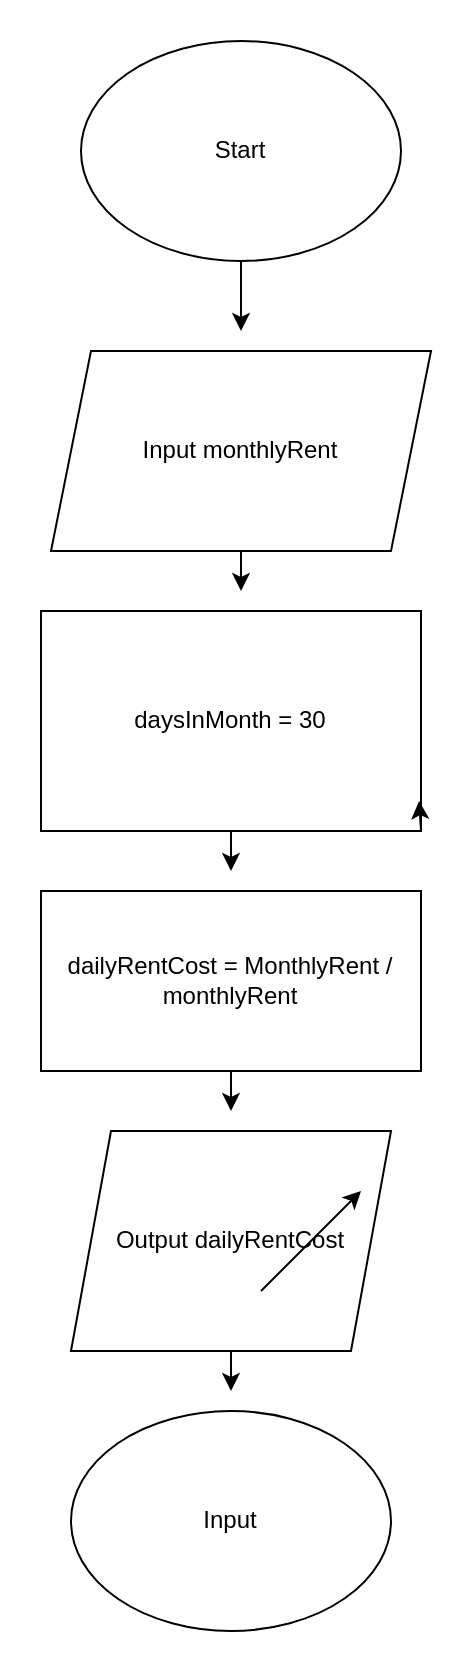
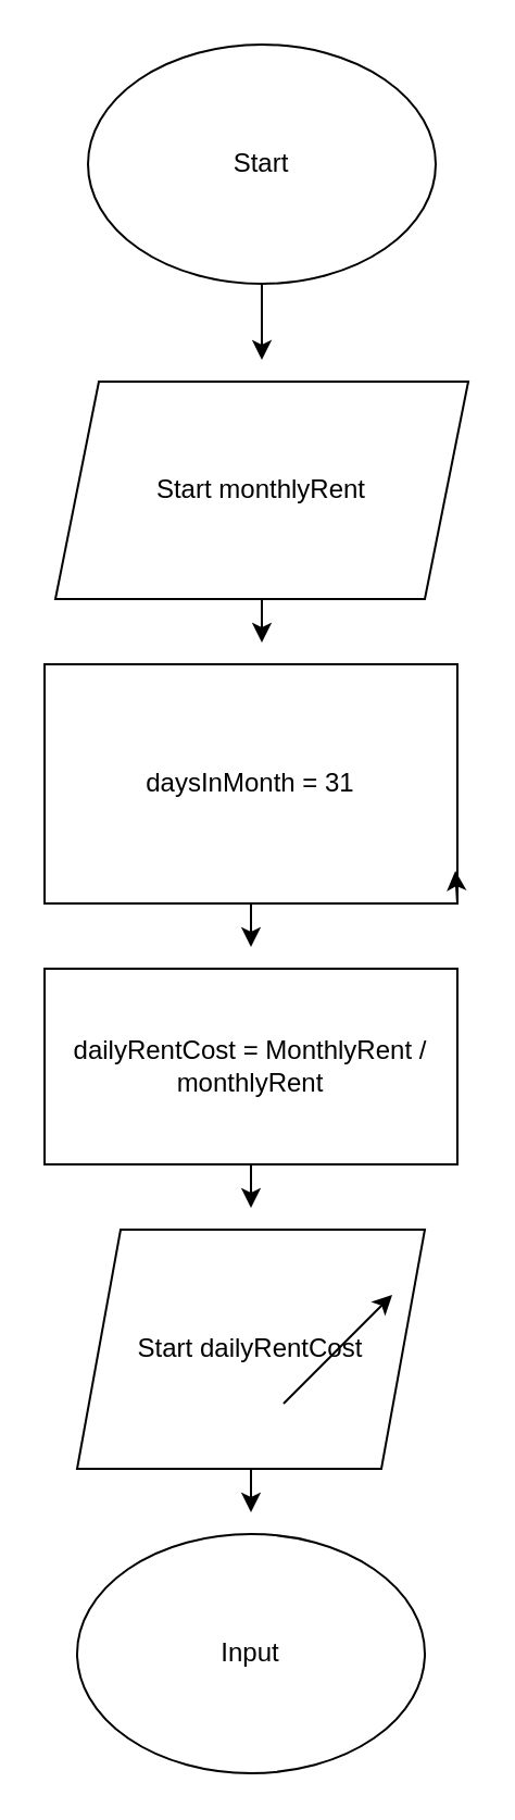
- <mxCell id="5" value="Input monthlyRent" style="shape=parallelogram;perimeter=parallelogramPerimeter;whiteSpace=wrap;html=1;fixedSize=1;" parent="1" vertex="1"><mxGeometry x="25" y="175" width="190" height="100" as="geometry" /></mxCell>
+ <mxCell id="5" value="Start monthlyRent" style="shape=parallelogram;perimeter=parallelogramPerimeter;whiteSpace=wrap;html=1;fixedSize=1;" parent="1" vertex="1"><mxGeometry x="25" y="175" width="190" height="100" as="geometry" /></mxCell>
- <mxCell id="7" value="daysInMonth = 30" style="rounded=0;whiteSpace=wrap;html=1;" parent="1" vertex="1"><mxGeometry x="20" y="305" width="190" height="110" as="geometry" /></mxCell>
+ <mxCell id="7" value="daysInMonth = 31" style="rounded=0;whiteSpace=wrap;html=1;" parent="1" vertex="1"><mxGeometry x="20" y="305" width="190" height="110" as="geometry" /></mxCell>
- <mxCell id="13" value="Output dailyRentCost" style="shape=parallelogram;perimeter=parallelogramPerimeter;whiteSpace=wrap;html=1;fixedSize=1;" parent="1" vertex="1"><mxGeometry x="35" y="565" width="160" height="110" as="geometry" /></mxCell>
+ <mxCell id="13" value="Start dailyRentCost" style="shape=parallelogram;perimeter=parallelogramPerimeter;whiteSpace=wrap;html=1;fixedSize=1;" parent="1" vertex="1"><mxGeometry x="35" y="565" width="160" height="110" as="geometry" /></mxCell>
